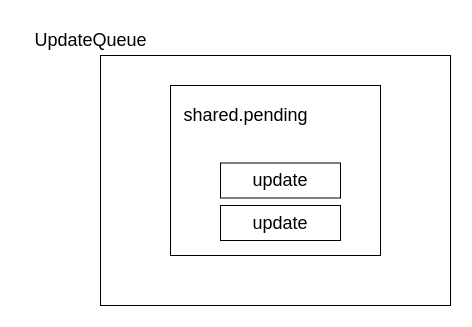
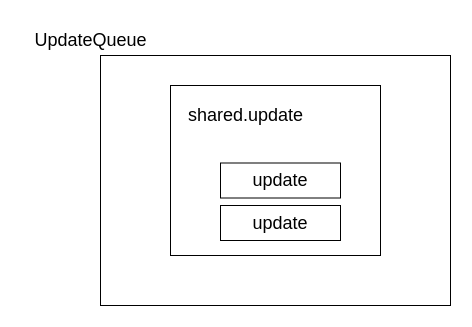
- <mxCell id="7" value="&lt;font style=&quot;font-size: 18px;&quot;&gt;shared.pending&lt;/font&gt;" style="text;html=1;align=center;verticalAlign=middle;resizable=0;points=[];autosize=1;strokeColor=none;fillColor=none;" parent="1" vertex="1"><mxGeometry x="170" y="95" width="150" height="40" as="geometry" /></mxCell>
+ <mxCell id="7" value="&lt;font style=&quot;font-size: 18px;&quot;&gt;shared.update&lt;/font&gt;" style="text;html=1;align=center;verticalAlign=middle;resizable=0;points=[];autosize=1;strokeColor=none;fillColor=none;" parent="1" vertex="1"><mxGeometry x="170" y="95" width="150" height="40" as="geometry" /></mxCell>
